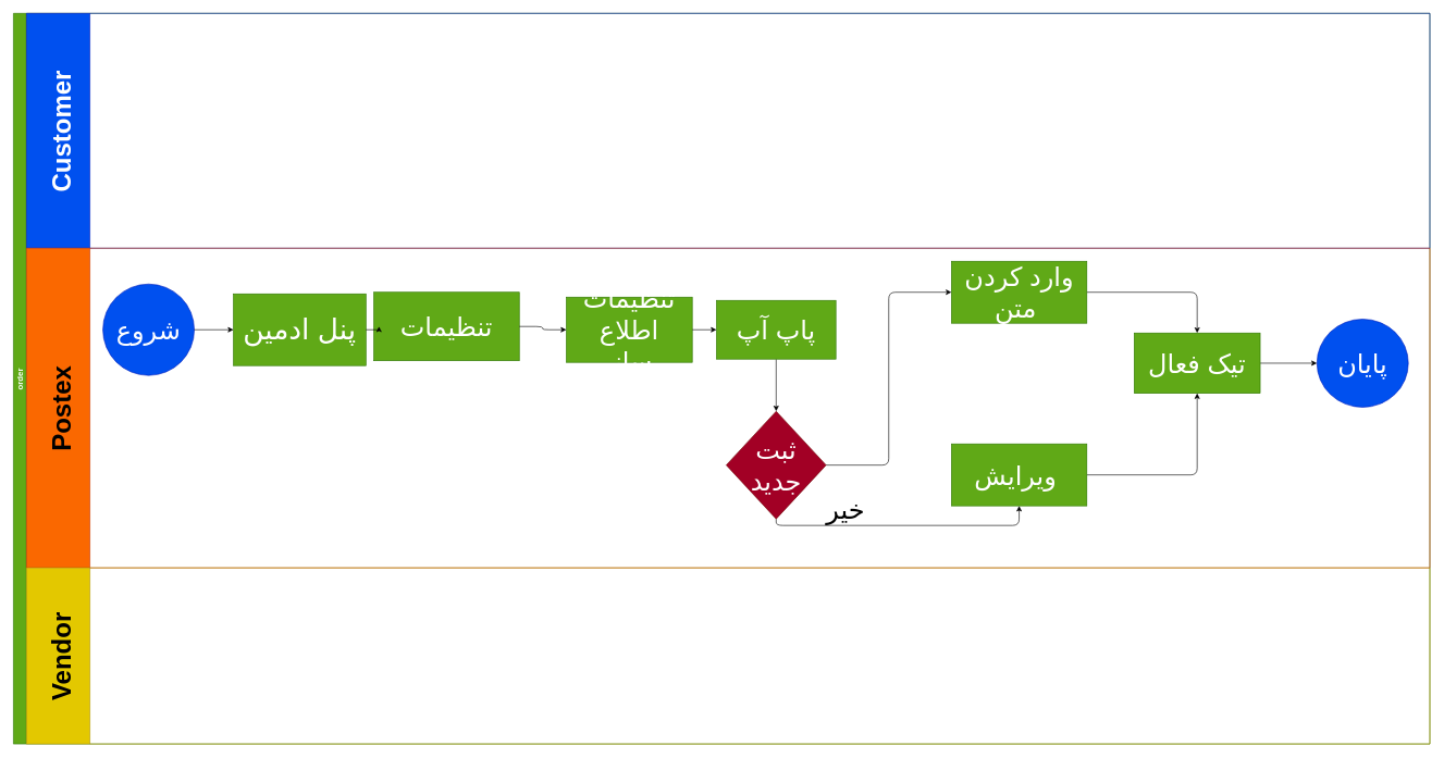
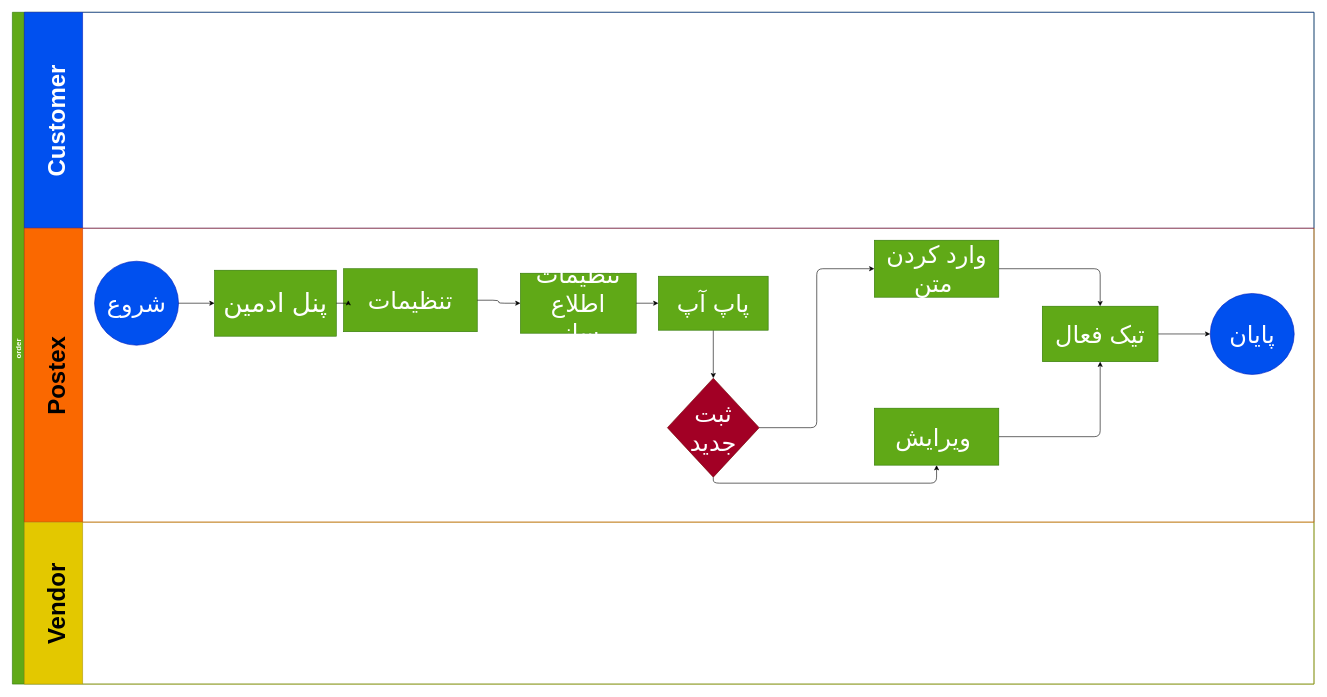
- <mxCell id="25" value="خیر" style="text;html=1;strokeColor=none;fillColor=none;align=center;verticalAlign=middle;whiteSpace=wrap;rounded=0;fontSize=40;" vertex="1" parent="4"><mxGeometry x="1225" y="385" width="60" height="30" as="geometry" /></mxCell>
